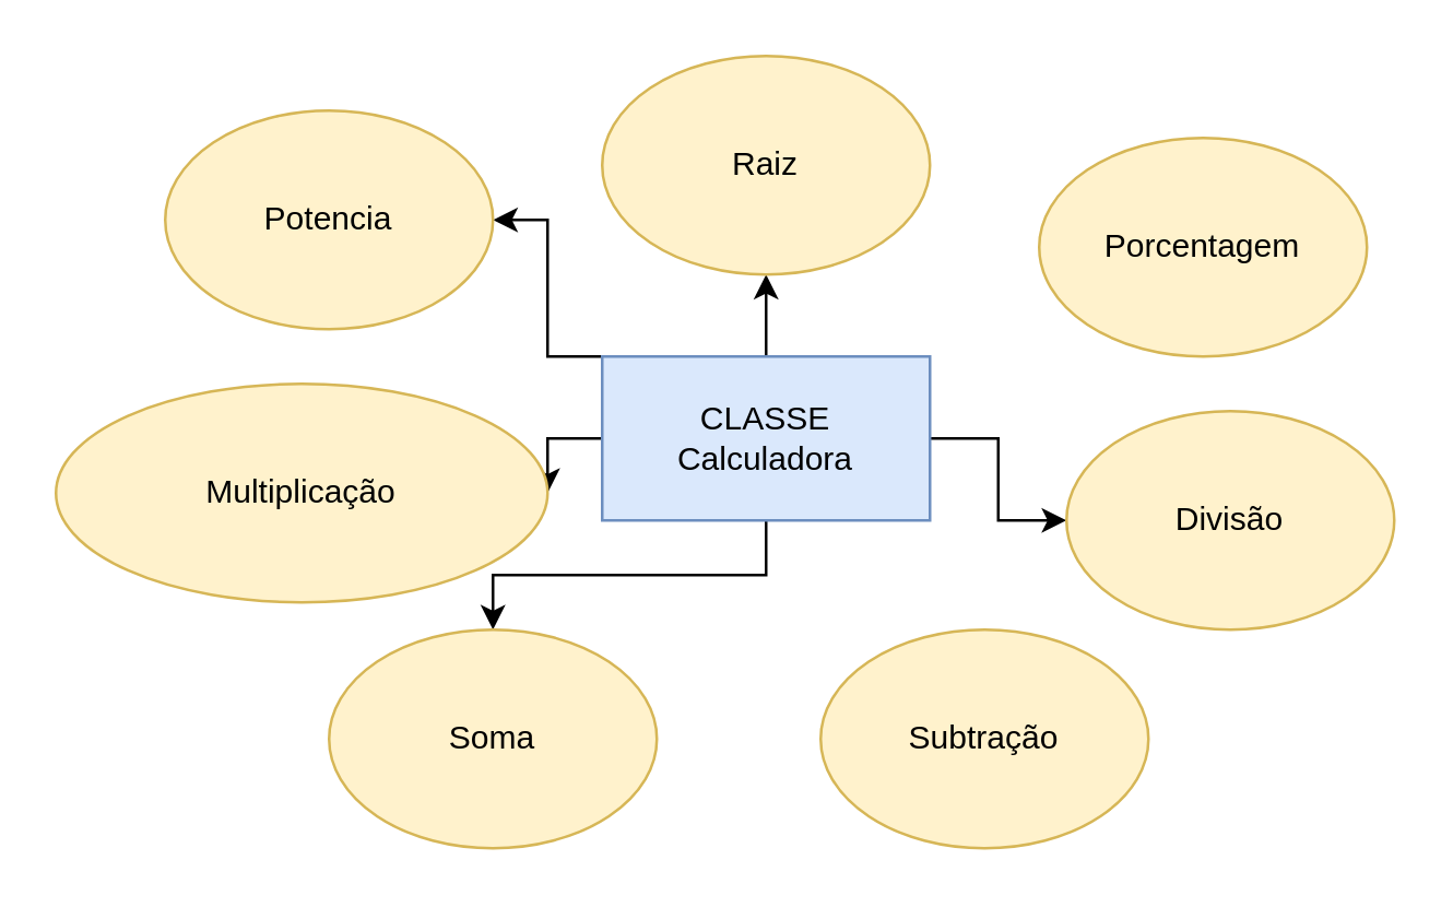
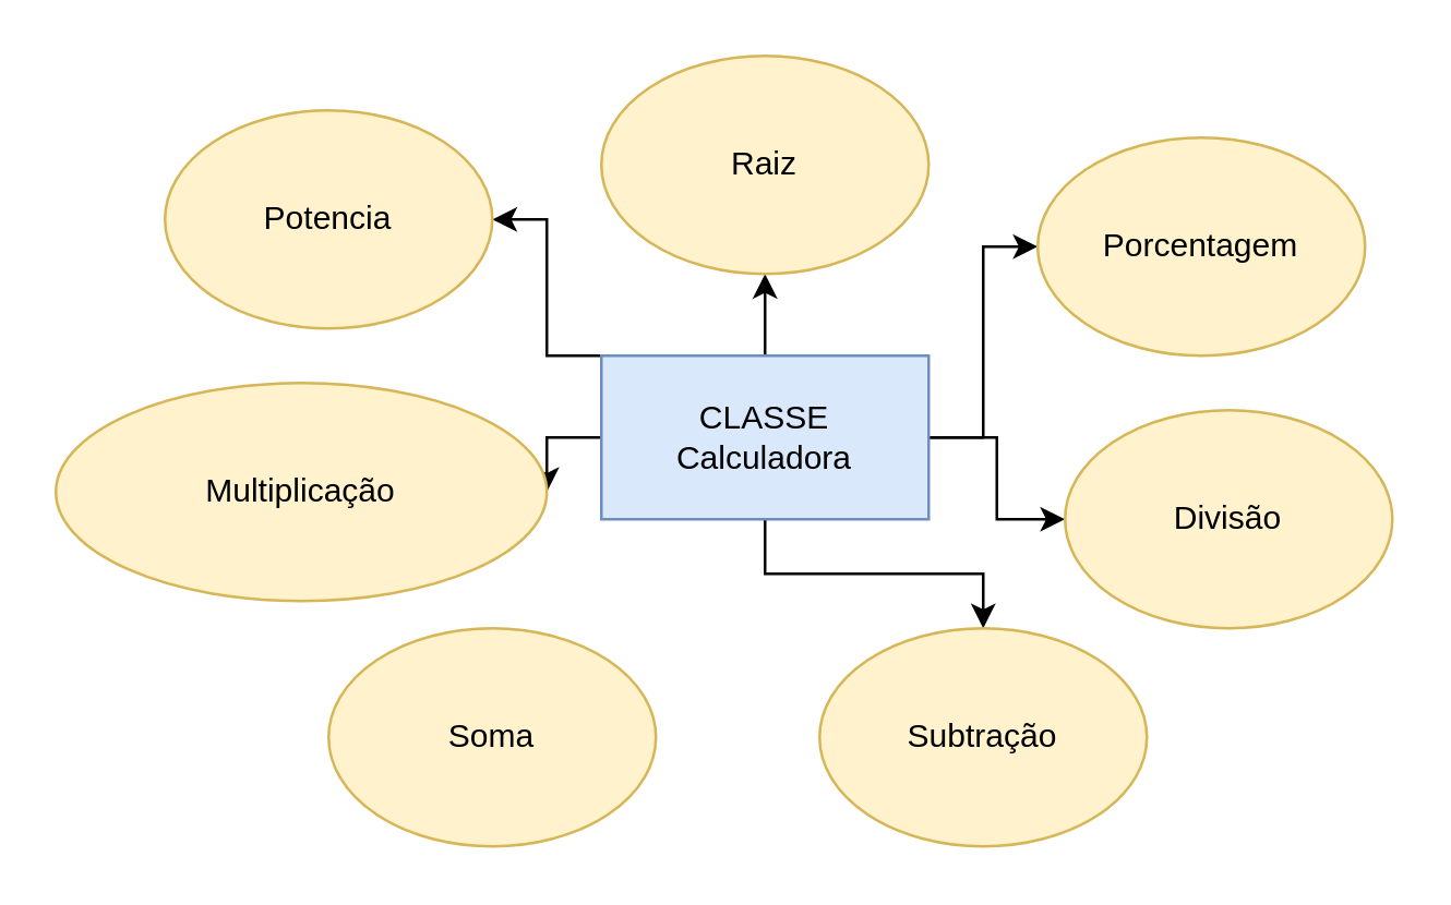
- <mxCell id="4" style="edgeStyle=orthogonalEdgeStyle;rounded=0;orthogonalLoop=1;jettySize=auto;html=1;entryX=0.5;entryY=0;entryDx=0;entryDy=0;" edge="1" parent="1" source="8" target="9"><mxGeometry relative="1" as="geometry" /></mxCell>
+ <mxCell id="4" style="edgeStyle=orthogonalEdgeStyle;rounded=0;orthogonalLoop=1;jettySize=auto;html=1;" edge="1" parent="1" source="8" target="13"><mxGeometry relative="1" as="geometry" /></mxCell>
+ <mxCell id="3" style="edgeStyle=orthogonalEdgeStyle;rounded=0;orthogonalLoop=1;jettySize=auto;html=1;entryX=0.5;entryY=0;entryDx=0;entryDy=0;" edge="1" parent="1" source="8" target="10"><mxGeometry relative="1" as="geometry" /></mxCell>
